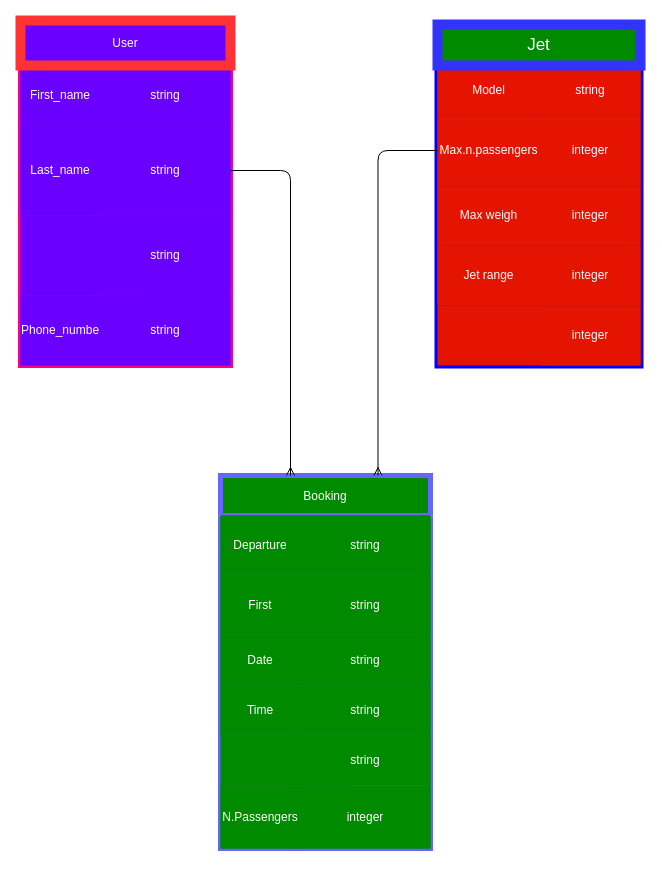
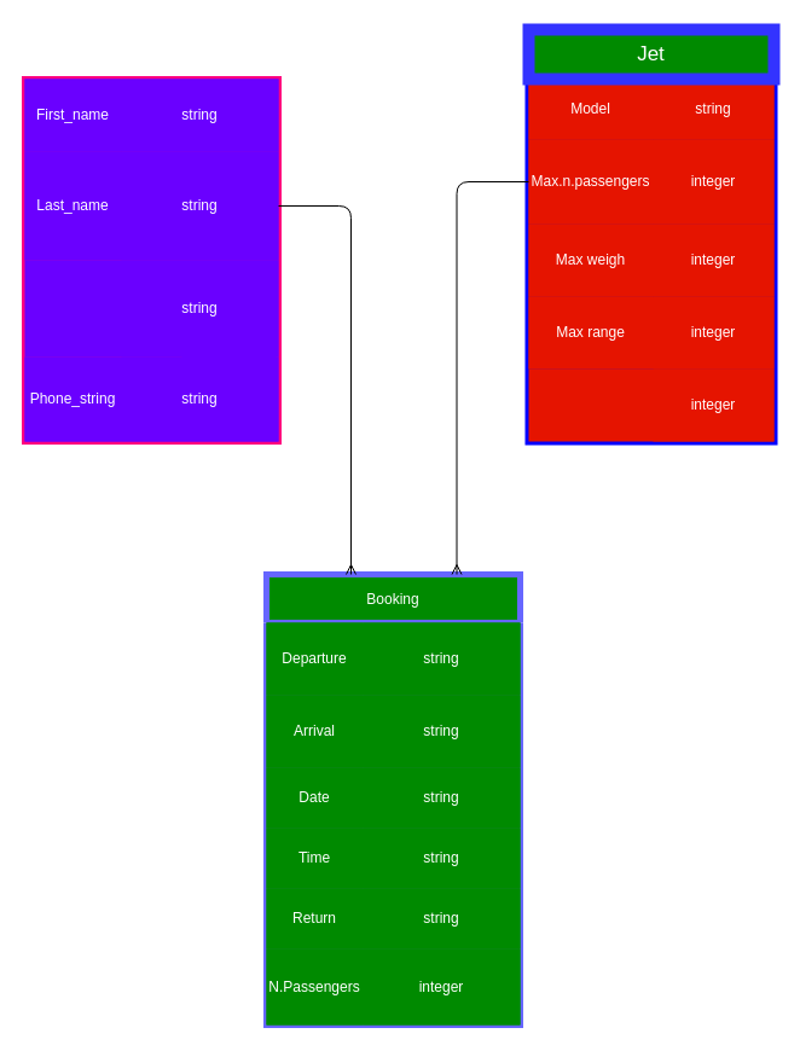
- <mxCell id="14" value="User" style="whiteSpace=wrap;html=1;fillColor=#6a00ff;fontColor=#ffffff;strokeColor=#FF3333;strokeWidth=10;" vertex="1" parent="1"><mxGeometry x="20" y="20" width="210" height="45" as="geometry" /></mxCell>
- <mxCell id="45" value="Jet range" style="shape=partialRectangle;html=1;whiteSpace=wrap;connectable=0;overflow=hidden;fillColor=#e51400;top=0;left=0;bottom=0;right=0;pointerEvents=1;fontColor=#ffffff;strokeColor=#B20000;" vertex="1" parent="44"><mxGeometry width="103" height="60" as="geometry"><mxRectangle width="103" height="60" as="alternateBounds" /></mxGeometry></mxCell>
+ <mxCell id="45" value="Max range" style="shape=partialRectangle;html=1;whiteSpace=wrap;connectable=0;overflow=hidden;fillColor=#e51400;top=0;left=0;bottom=0;right=0;pointerEvents=1;fontColor=#ffffff;strokeColor=#B20000;" vertex="1" parent="44"><mxGeometry width="103" height="60" as="geometry"><mxRectangle width="103" height="60" as="alternateBounds" /></mxGeometry></mxCell>
- <mxCell id="12" value="Phone_number" style="shape=partialRectangle;html=1;whiteSpace=wrap;connectable=0;overflow=hidden;fillColor=#6a00ff;top=0;left=0;bottom=0;right=0;pointerEvents=1;fontColor=#ffffff;strokeColor=#3700CC;" vertex="1" parent="11"><mxGeometry width="80" height="70" as="geometry"><mxRectangle width="80" height="70" as="alternateBounds" /></mxGeometry></mxCell>
+ <mxCell id="12" value="Phone_string" style="shape=partialRectangle;html=1;whiteSpace=wrap;connectable=0;overflow=hidden;fillColor=#6a00ff;top=0;left=0;bottom=0;right=0;pointerEvents=1;fontColor=#ffffff;strokeColor=#3700CC;" vertex="1" parent="11"><mxGeometry width="80" height="70" as="geometry"><mxRectangle width="80" height="70" as="alternateBounds" /></mxGeometry></mxCell>
- <mxCell id="20" value="First" style="shape=partialRectangle;html=1;whiteSpace=wrap;connectable=0;overflow=hidden;fillColor=#008a00;top=0;left=0;bottom=0;right=0;pointerEvents=1;fontColor=#ffffff;strokeColor=#005700;" vertex="1" parent="19"><mxGeometry width="80" height="60" as="geometry"><mxRectangle width="80" height="60" as="alternateBounds" /></mxGeometry></mxCell>
+ <mxCell id="20" value="Arrival" style="shape=partialRectangle;html=1;whiteSpace=wrap;connectable=0;overflow=hidden;fillColor=#008a00;top=0;left=0;bottom=0;right=0;pointerEvents=1;fontColor=#ffffff;strokeColor=#005700;" vertex="1" parent="19"><mxGeometry width="80" height="60" as="geometry"><mxRectangle width="80" height="60" as="alternateBounds" /></mxGeometry></mxCell>
+ <mxCell id="29" value="Return" style="shape=partialRectangle;html=1;whiteSpace=wrap;connectable=0;overflow=hidden;fillColor=#008a00;top=0;left=0;bottom=0;right=0;pointerEvents=1;fontColor=#ffffff;strokeColor=#005700;" vertex="1" parent="28"><mxGeometry width="80" height="50" as="geometry"><mxRectangle width="80" height="50" as="alternateBounds" /></mxGeometry></mxCell>
